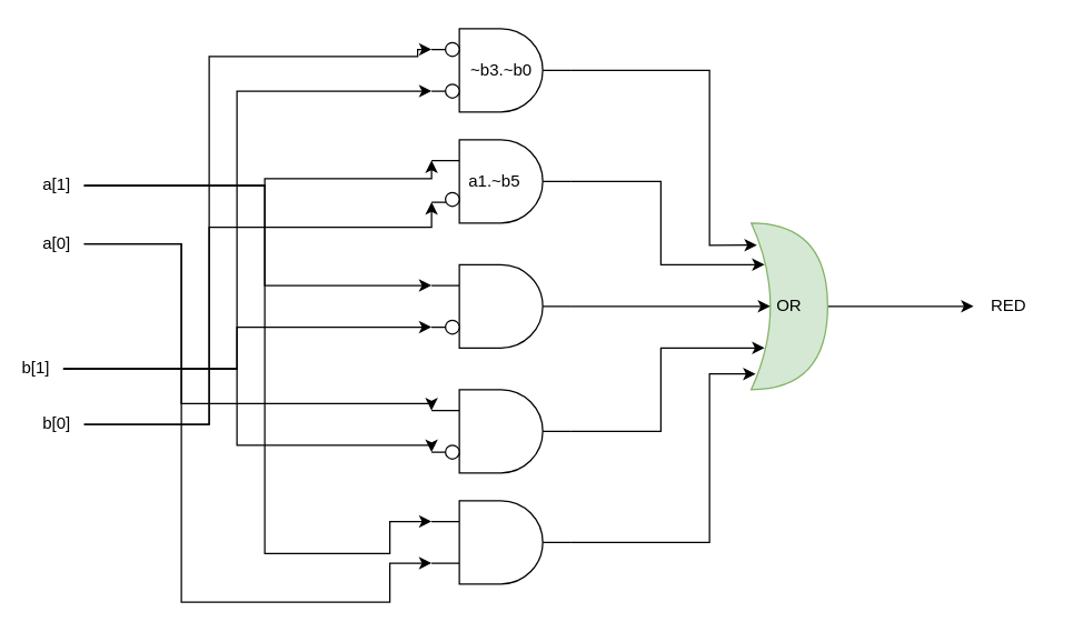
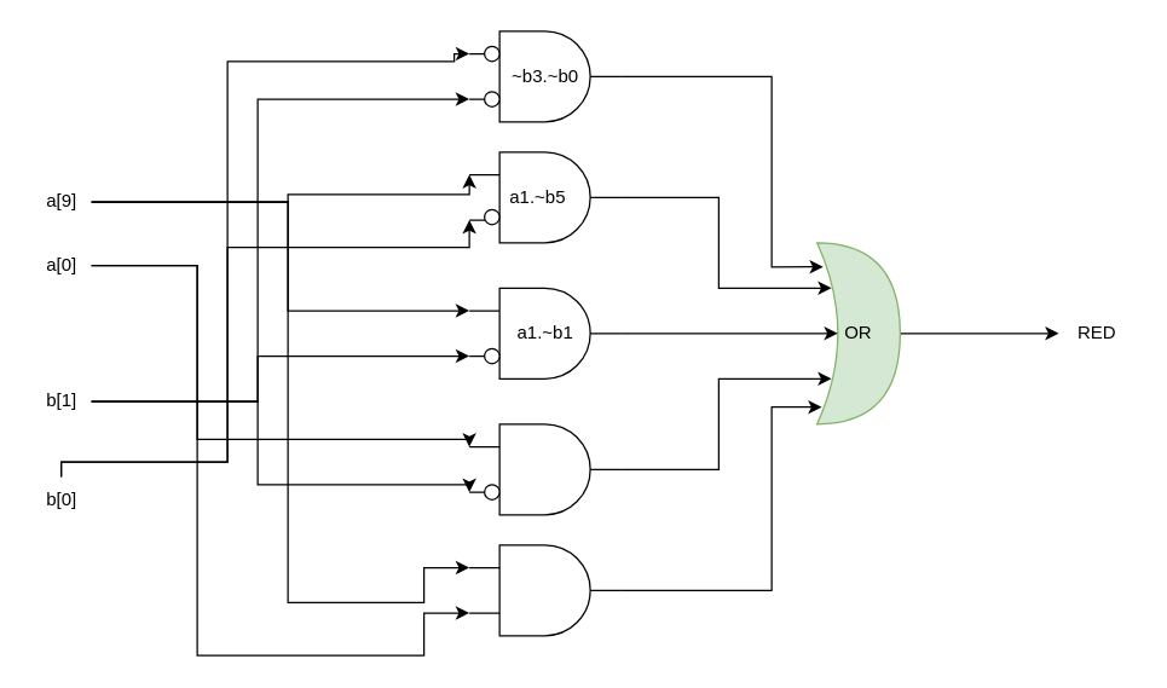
- <mxCell id="2" value="a[1]" style="text;html=1;align=center;verticalAlign=middle;resizable=0;points=[];autosize=1;strokeColor=none;fillColor=none;" vertex="1" parent="1"><mxGeometry x="20" y="118" width="40" height="30" as="geometry" /></mxCell>
+ <mxCell id="2" value="a[9]" style="text;html=1;align=center;verticalAlign=middle;resizable=0;points=[];autosize=1;strokeColor=none;fillColor=none;" vertex="1" parent="1"><mxGeometry x="20" y="118" width="40" height="30" as="geometry" /></mxCell>
+ <mxCell id="35" value="a1.~b1" style="text;html=1;align=center;verticalAlign=middle;resizable=0;points=[];autosize=1;strokeColor=none;fillColor=none;" vertex="1" parent="1"><mxGeometry x="330" y="205" width="60" height="30" as="geometry" /></mxCell>
- <mxCell id="4" value="b[1]" style="text;html=1;align=center;verticalAlign=middle;resizable=0;points=[];autosize=1;strokeColor=none;fillColor=none;" vertex="1" parent="1"><mxGeometry x="5" y="250" width="40" height="30" as="geometry" /></mxCell>
+ <mxCell id="4" value="b[1]" style="text;html=1;align=center;verticalAlign=middle;resizable=0;points=[];autosize=1;strokeColor=none;fillColor=none;" vertex="1" parent="1"><mxGeometry x="20" y="250" width="40" height="30" as="geometry" /></mxCell>
- <mxCell id="5" value="b[0]" style="text;html=1;align=center;verticalAlign=middle;resizable=0;points=[];autosize=1;strokeColor=none;fillColor=none;" vertex="1" parent="1"><mxGeometry x="20" y="290" width="40" height="30" as="geometry" /></mxCell>
+ <mxCell id="5" value="b[0]" style="text;html=1;align=center;verticalAlign=middle;resizable=0;points=[];autosize=1;strokeColor=none;fillColor=none;" vertex="1" parent="1"><mxGeometry x="20" y="315" width="40" height="30" as="geometry" /></mxCell>
